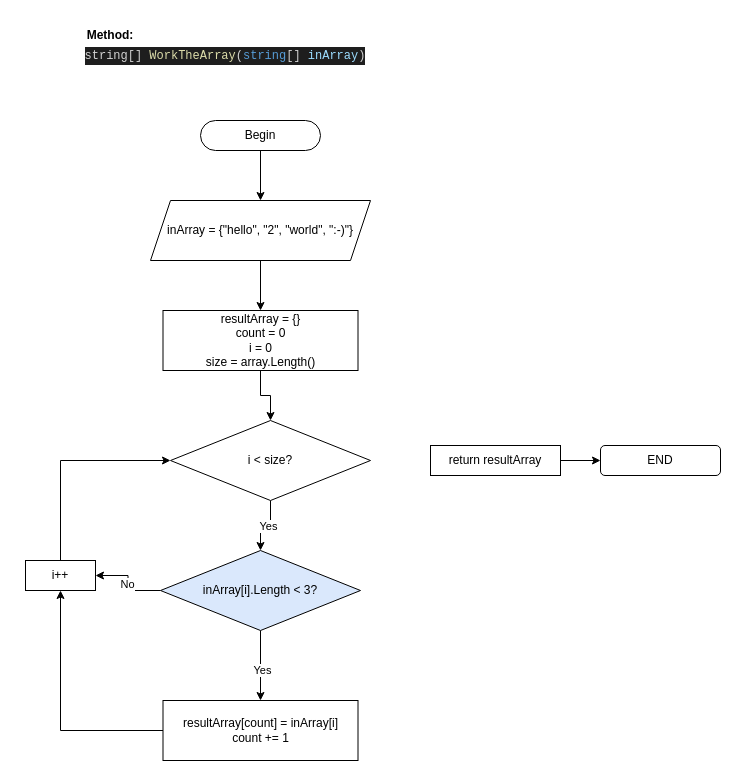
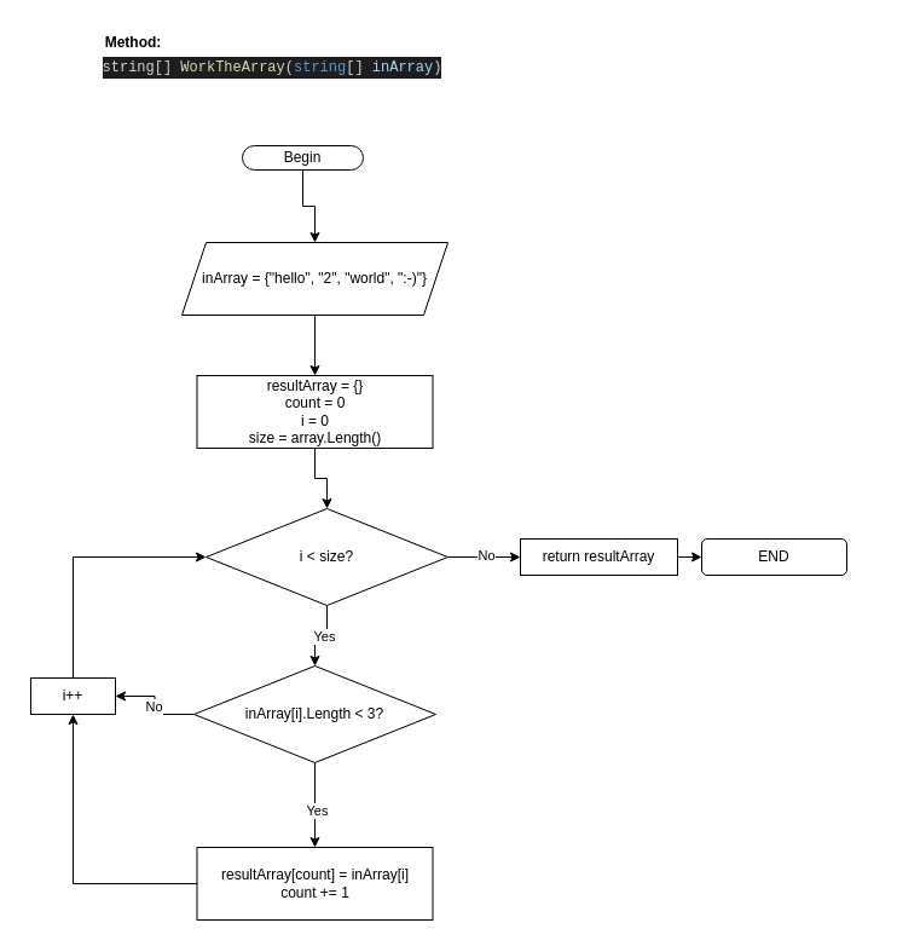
- <mxCell id="3" value="Begin" style="rounded=1;whiteSpace=wrap;html=1;arcSize=50;" parent="1" vertex="1"><mxGeometry x="200" y="120" width="120" height="30" as="geometry" /></mxCell>
+ <mxCell id="3" value="Begin" style="rounded=1;whiteSpace=wrap;html=1;arcSize=50;" parent="1" vertex="1"><mxGeometry x="200" y="120" width="100" height="20" as="geometry" /></mxCell>
+ <mxCell id="12" style="edgeStyle=orthogonalEdgeStyle;rounded=0;orthogonalLoop=1;jettySize=auto;html=1;exitX=1;exitY=0.5;exitDx=0;exitDy=0;entryX=0;entryY=0.5;entryDx=0;entryDy=0;" parent="1" source="10" target="26" edge="1"><mxGeometry relative="1" as="geometry"><mxPoint x="390" y="470" as="sourcePoint" /><mxPoint x="440" y="510" as="targetPoint" /></mxGeometry></mxCell>
+ <mxCell id="13" value="No" style="edgeLabel;html=1;align=center;verticalAlign=middle;resizable=0;points=[];" parent="12" vertex="1" connectable="0"><mxGeometry x="0.044" y="3" relative="1" as="geometry"><mxPoint y="1" as="offset" /></mxGeometry></mxCell>
- <mxCell id="11" value="END" style="rounded=1;whiteSpace=wrap;html=1;" parent="1" vertex="1"><mxGeometry x="600" y="445" width="120" height="30" as="geometry" /></mxCell>
+ <mxCell id="11" value="END" style="rounded=1;whiteSpace=wrap;html=1;" parent="1" vertex="1"><mxGeometry x="580" y="445" width="120" height="30" as="geometry" /></mxCell>
- <mxCell id="18" value="inArray[i].Length &amp;lt; 3?" style="rhombus;whiteSpace=wrap;html=1;fillColor=#dae8fc;" parent="1" vertex="1"><mxGeometry x="160" y="550" width="200" height="80" as="geometry" /></mxCell>
+ <mxCell id="18" value="inArray[i].Length &amp;lt; 3?" style="rhombus;whiteSpace=wrap;html=1;" parent="1" vertex="1"><mxGeometry x="160" y="550" width="200" height="80" as="geometry" /></mxCell>
